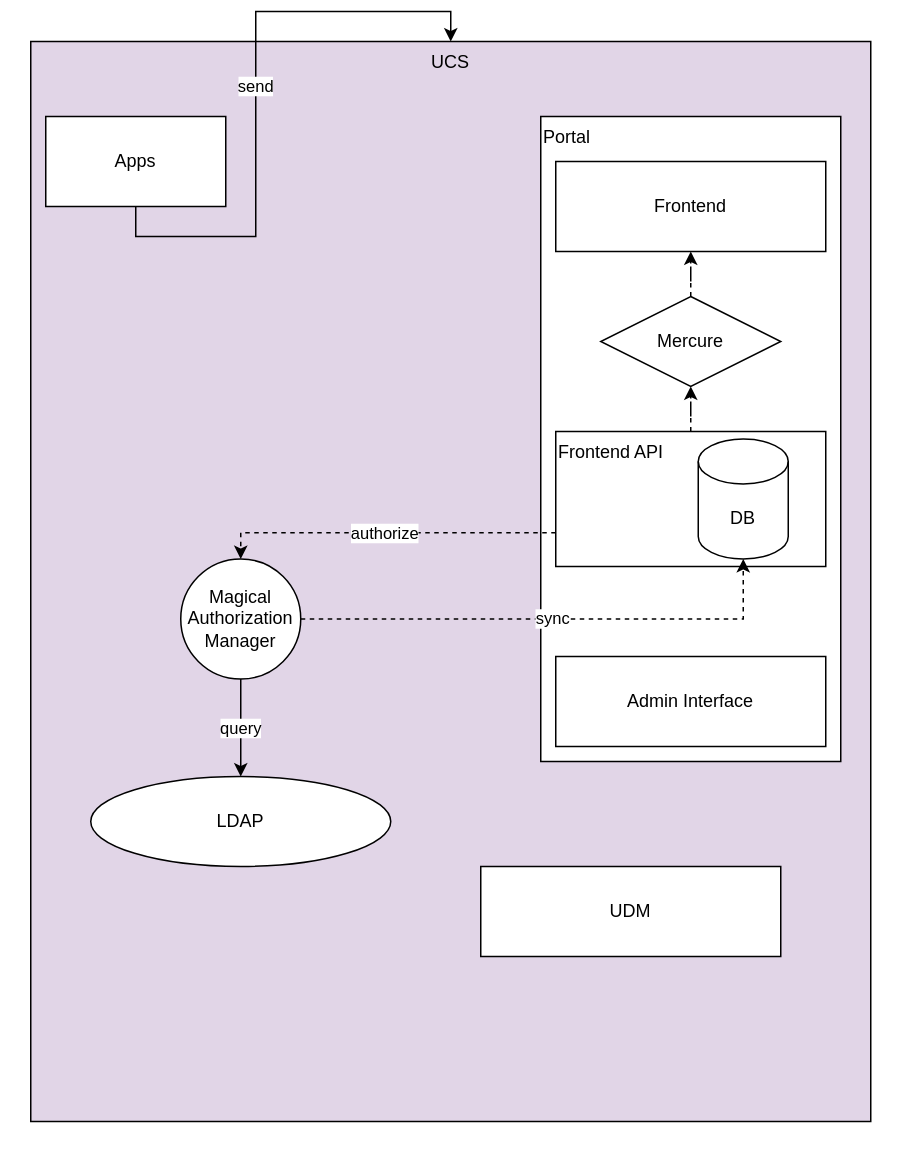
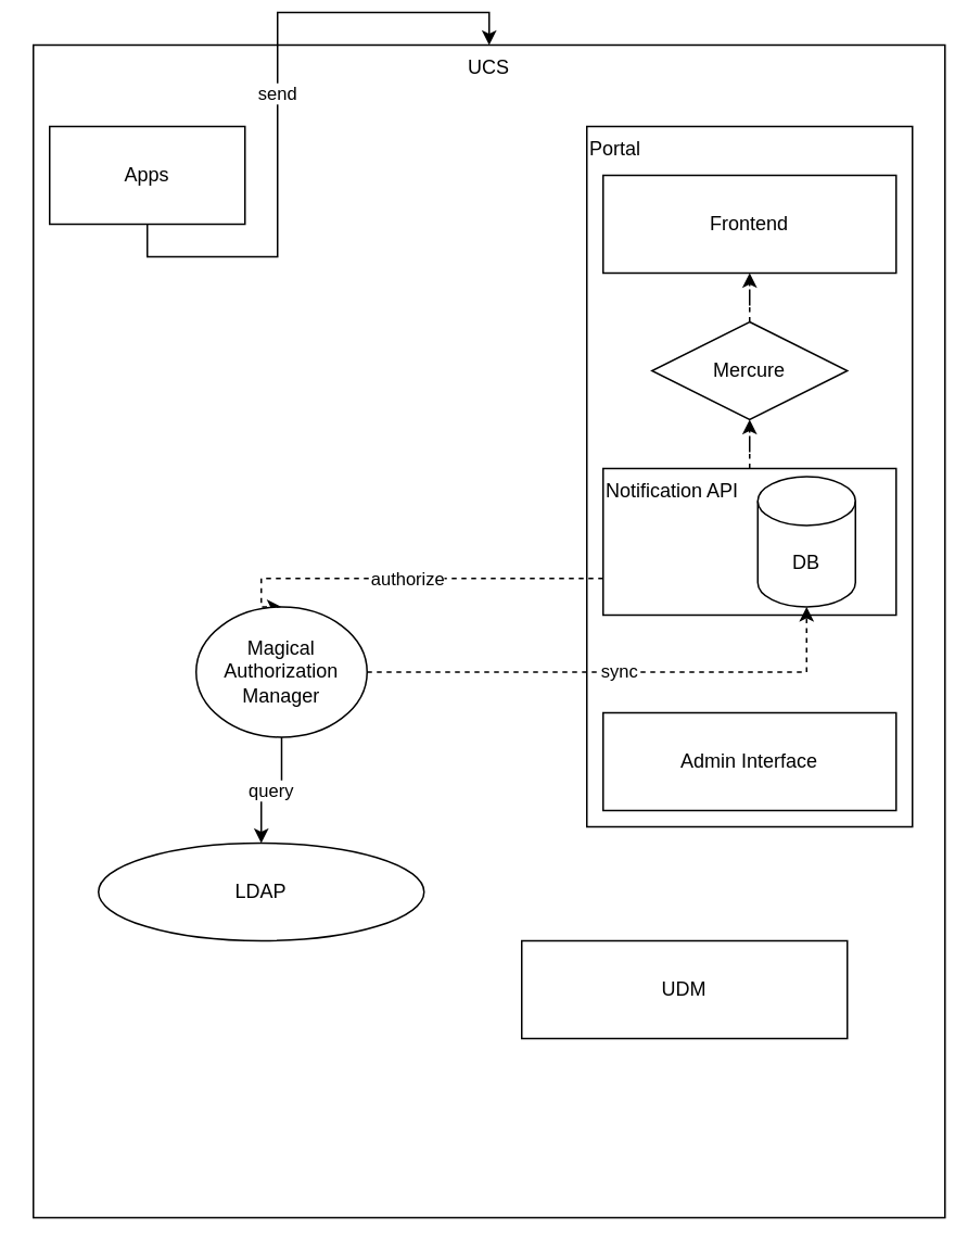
- <mxCell id="12" value="Frontend API" style="rounded=0;whiteSpace=wrap;html=1;align=left;verticalAlign=top;" vertex="1" parent="1"><mxGeometry x="370" y="280" width="180" height="90" as="geometry" /></mxCell>
+ <mxCell id="12" value="Notification API" style="rounded=0;whiteSpace=wrap;html=1;align=left;verticalAlign=top;" vertex="1" parent="1"><mxGeometry x="370" y="280" width="180" height="90" as="geometry" /></mxCell>
- <mxCell id="2" value="&lt;div&gt;UCS&lt;/div&gt;" style="rounded=0;whiteSpace=wrap;html=1;verticalAlign=top;fillColor=#e1d5e7;" vertex="1" parent="1"><mxGeometry x="20" y="20" width="560" height="720" as="geometry" /></mxCell>
+ <mxCell id="2" value="&lt;div&gt;UCS&lt;/div&gt;" style="rounded=0;whiteSpace=wrap;html=1;verticalAlign=top;" vertex="1" parent="1"><mxGeometry x="20" y="20" width="560" height="720" as="geometry" /></mxCell>
- <mxCell id="17" value="Magical Authorization Manager" style="ellipse;whiteSpace=wrap;html=1;aspect=fixed;" vertex="1" parent="1"><mxGeometry x="120" y="365" width="80" height="80" as="geometry" /></mxCell>
+ <mxCell id="17" value="Magical Authorization Manager" style="ellipse;whiteSpace=wrap;html=1;aspect=fixed;" vertex="1" parent="1"><mxGeometry x="120" y="365" width="105" height="80" as="geometry" /></mxCell>
